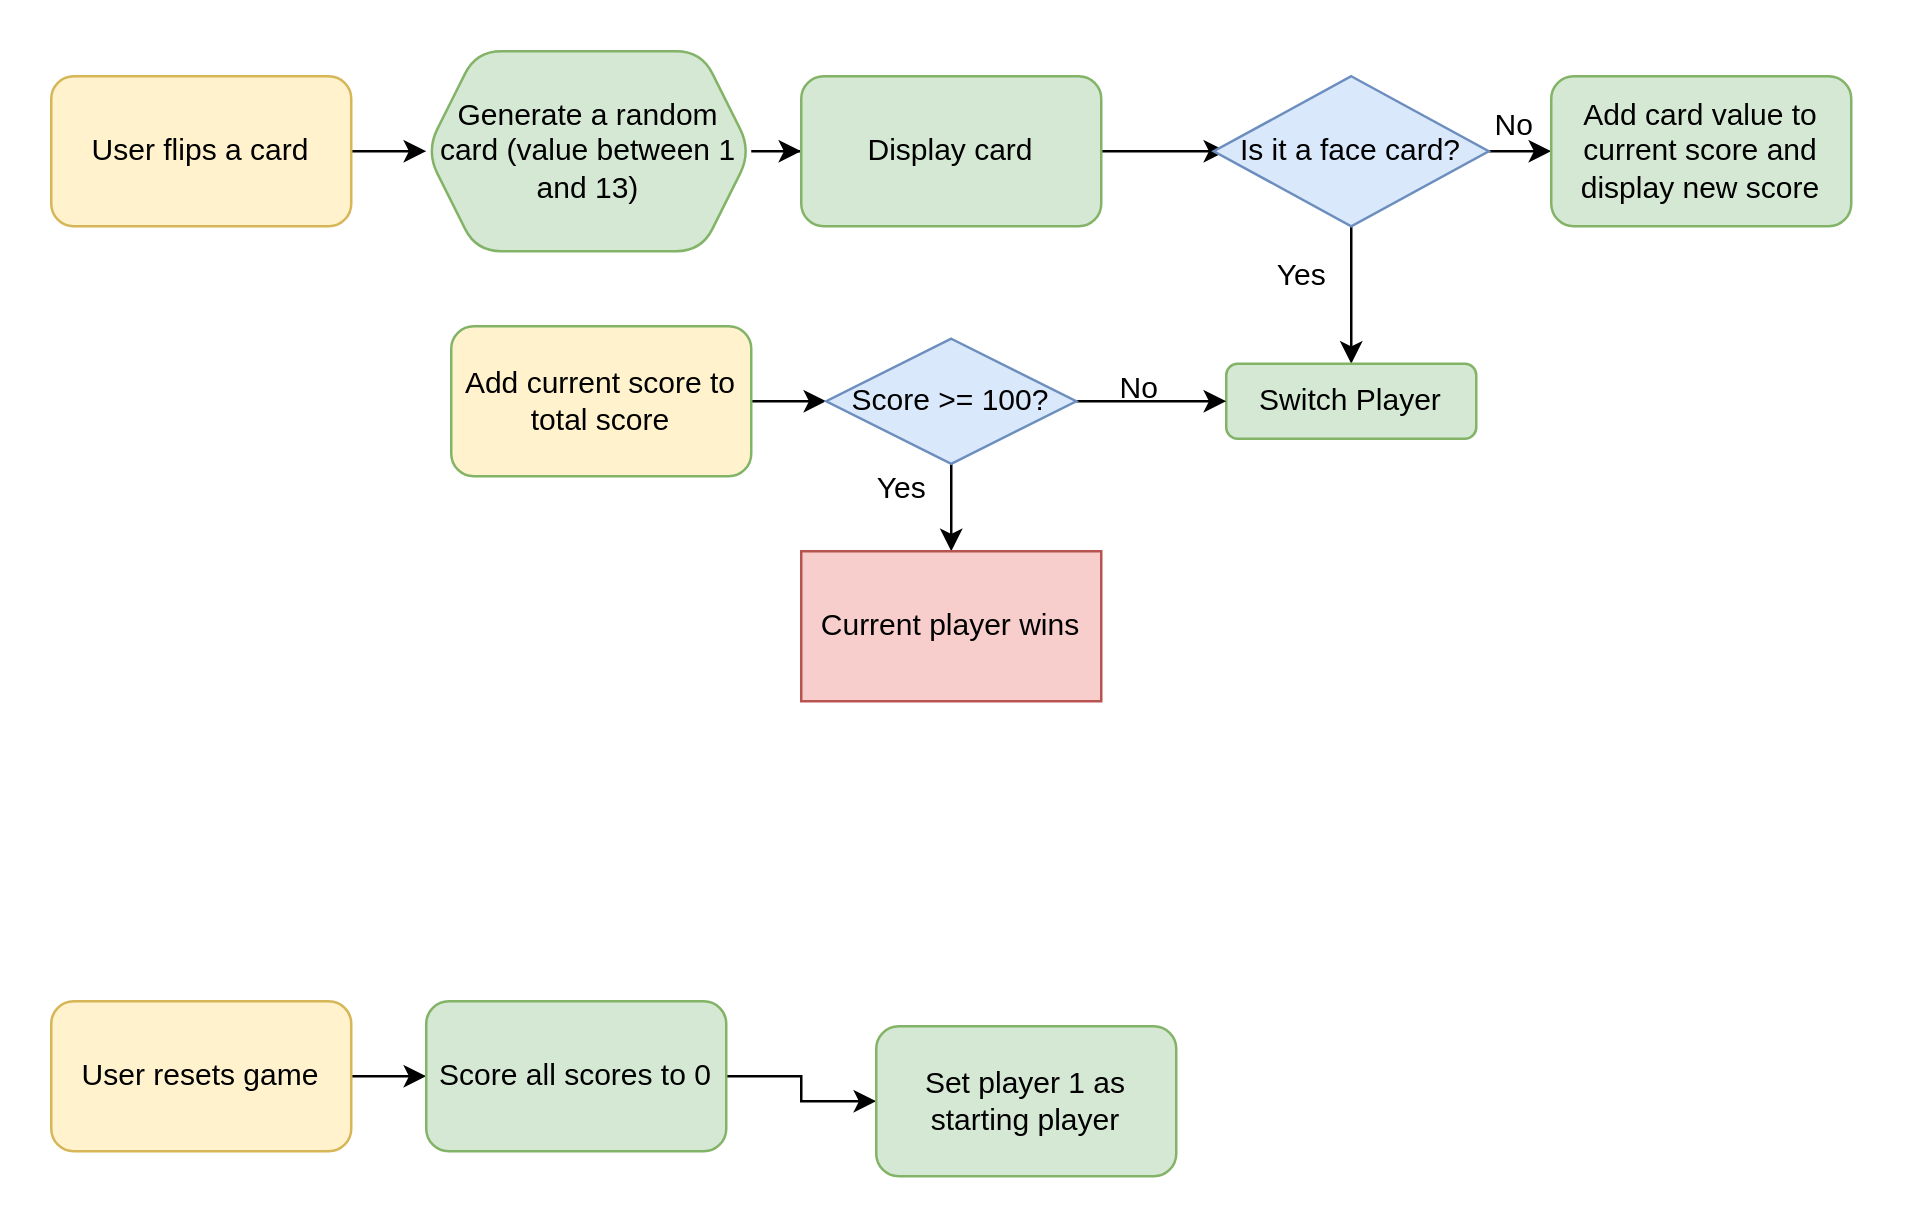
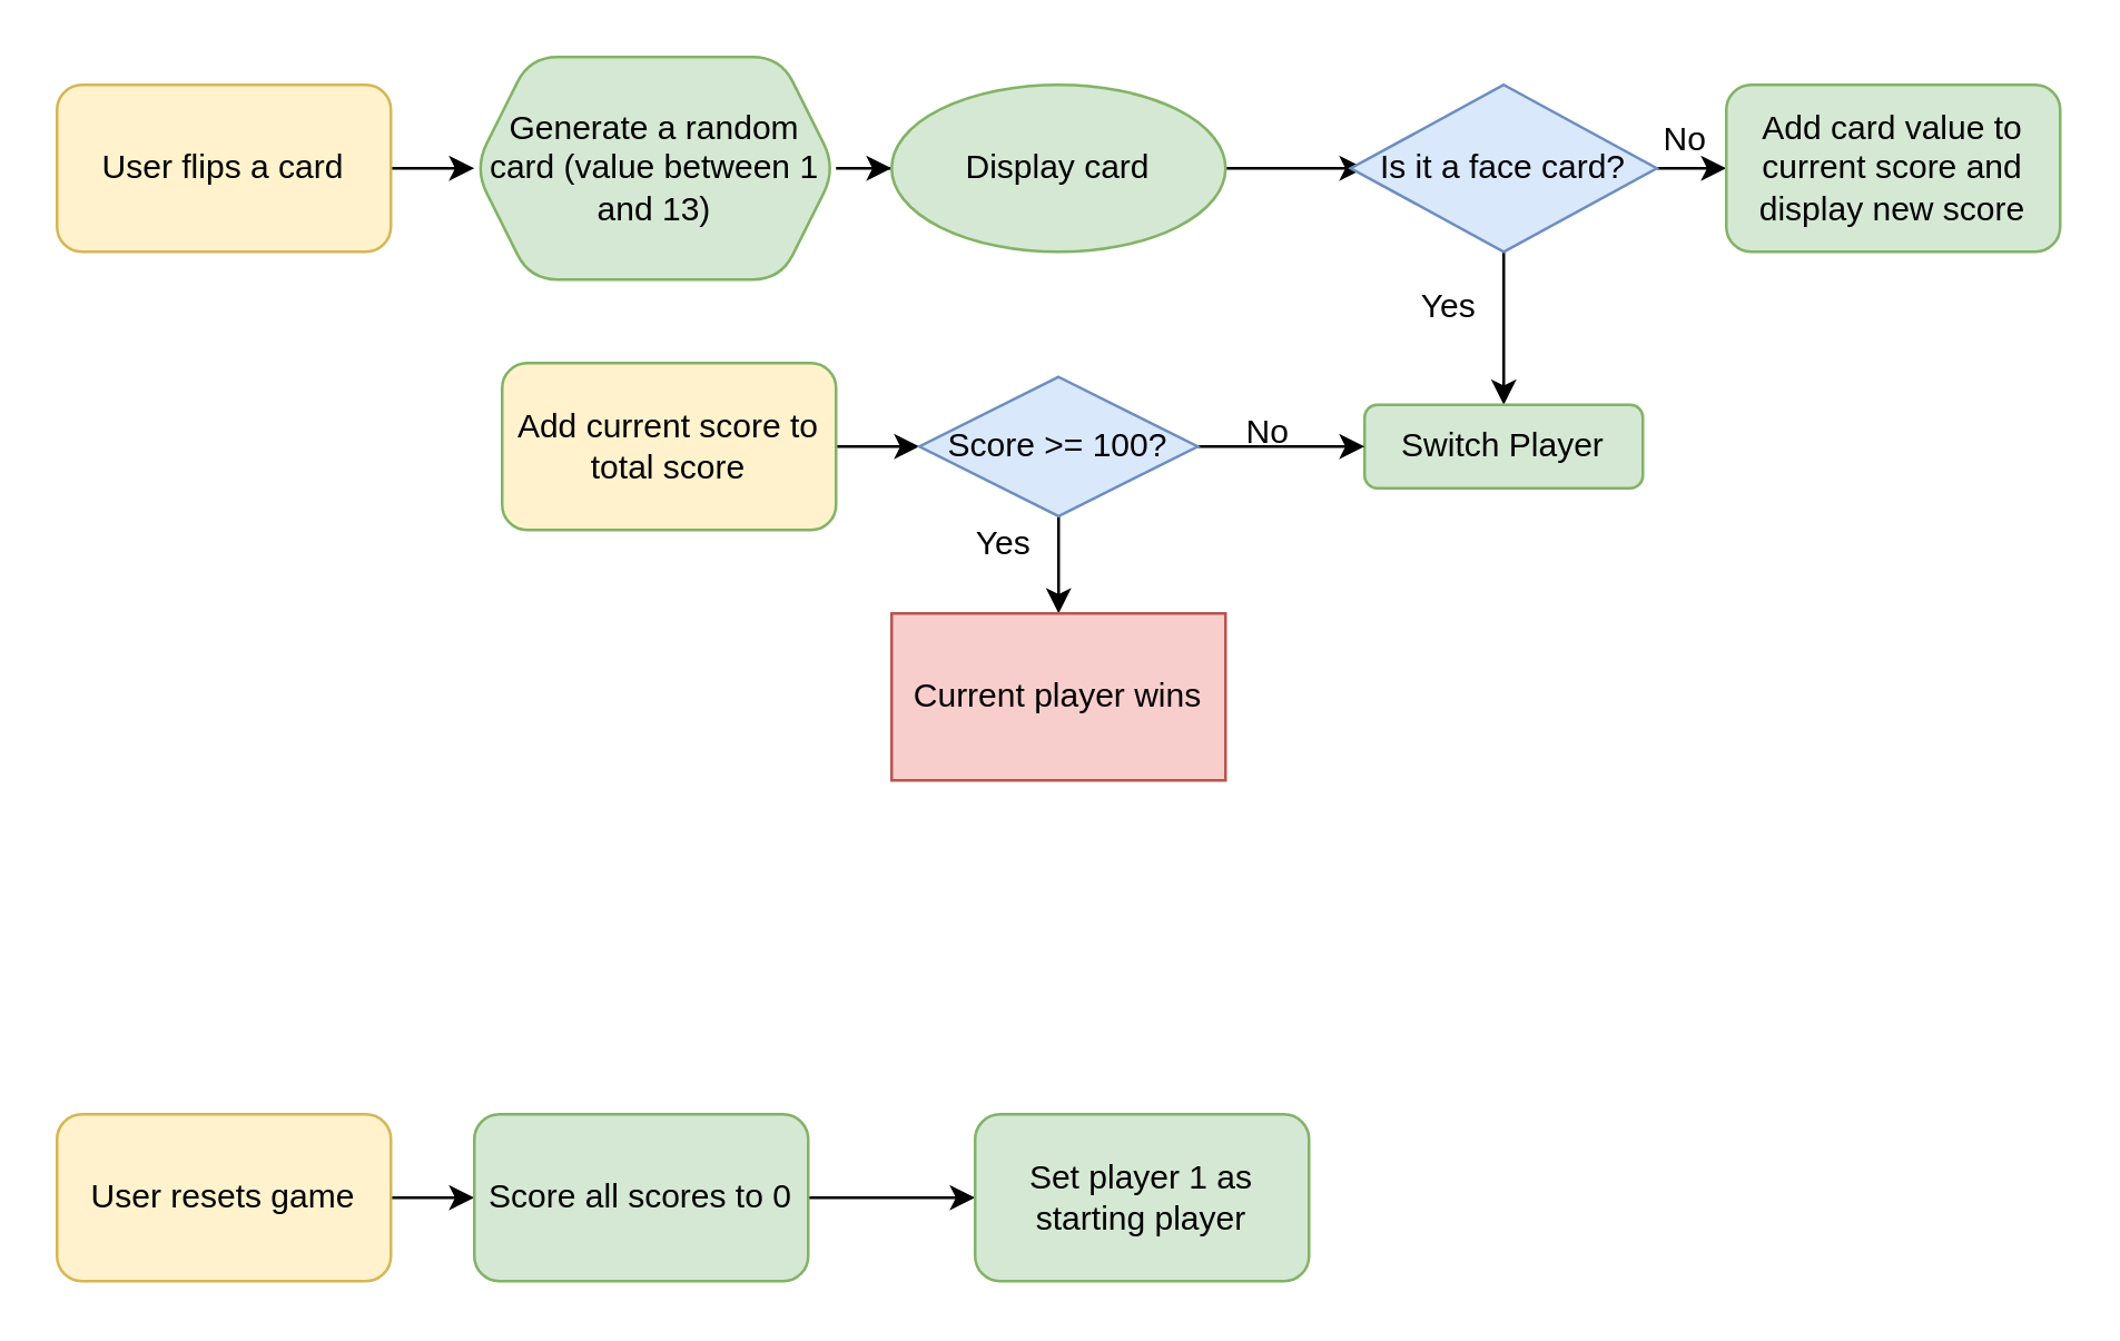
- <mxCell id="7" value="Display card" style="whiteSpace=wrap;html=1;fillColor=#d5e8d4;strokeColor=#82b366;rounded=1;shadow=0;" vertex="1" parent="1"><mxGeometry x="320" y="30" width="120" height="60" as="geometry" /></mxCell>
+ <mxCell id="7" value="Display card" style="ellipse;whiteSpace=wrap;html=1;fillColor=#d5e8d4;strokeColor=#82b366;shadow=0;" vertex="1" parent="1"><mxGeometry x="320" y="30" width="120" height="60" as="geometry" /></mxCell>
- <mxCell id="27" value="Set player 1 as starting player" style="whiteSpace=wrap;html=1;fillColor=#d5e8d4;strokeColor=#82b366;rounded=1;shadow=0;" vertex="1" parent="1"><mxGeometry x="350" y="410" width="120" height="60" as="geometry" /></mxCell>
+ <mxCell id="27" value="Set player 1 as starting player" style="whiteSpace=wrap;html=1;fillColor=#d5e8d4;strokeColor=#82b366;rounded=1;shadow=0;" vertex="1" parent="1"><mxGeometry x="350" y="400" width="120" height="60" as="geometry" /></mxCell>
